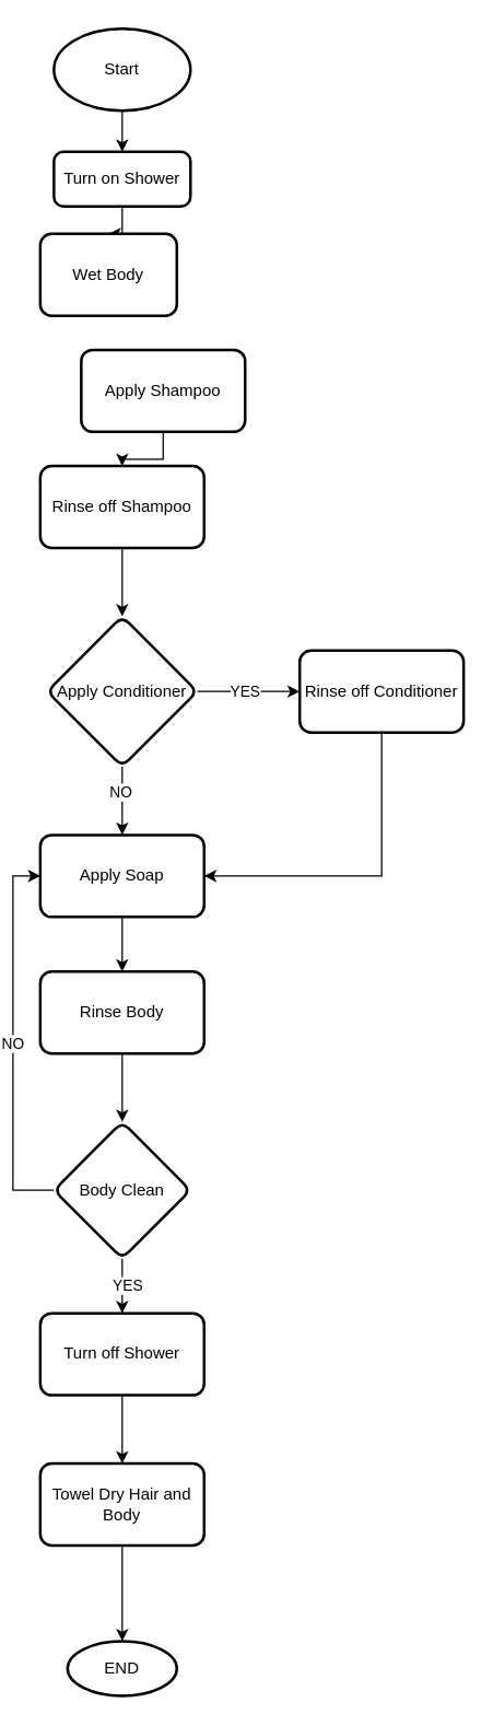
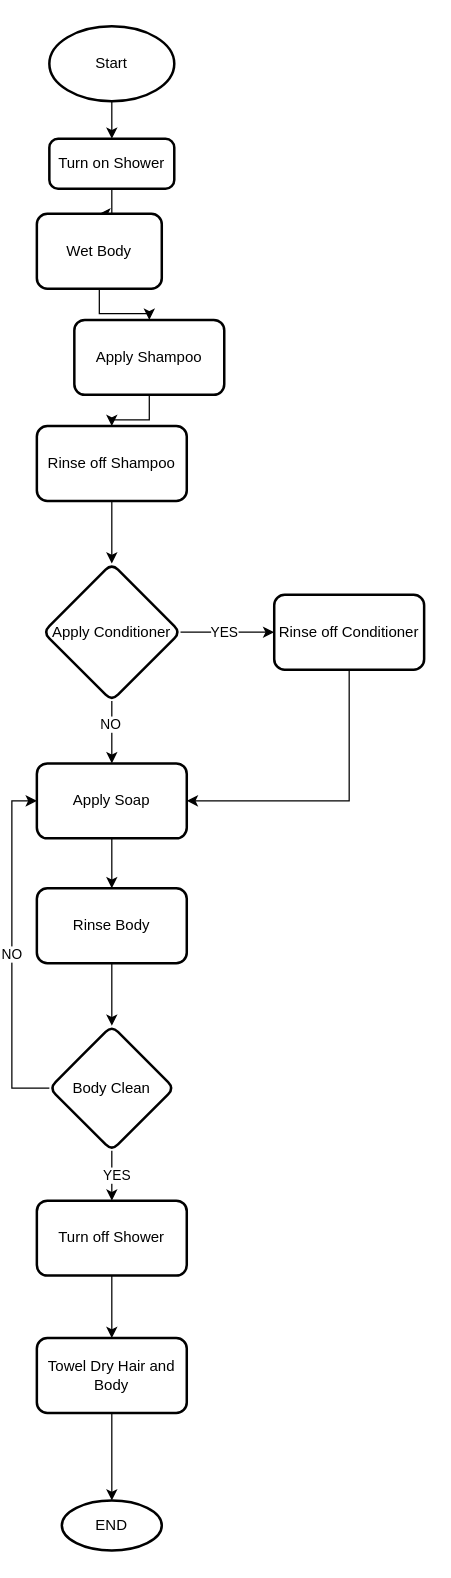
+ <mxCell id="6" value="" style="edgeStyle=orthogonalEdgeStyle;rounded=0;orthogonalLoop=1;jettySize=auto;html=1;" edge="1" parent="1" source="7" target="9"><mxGeometry relative="1" as="geometry" /></mxCell>
